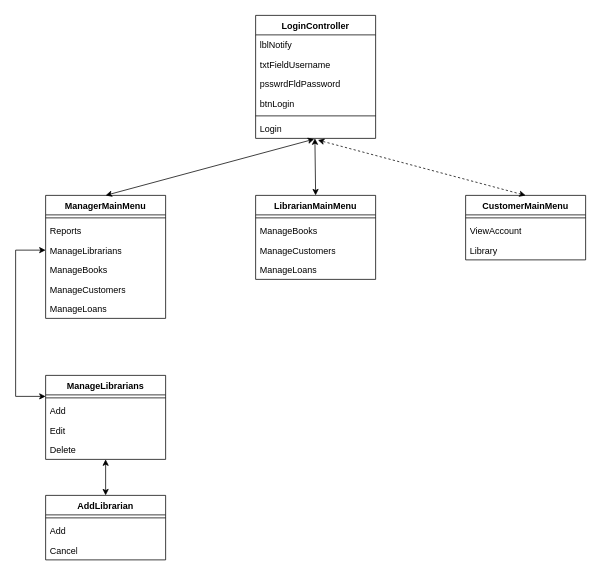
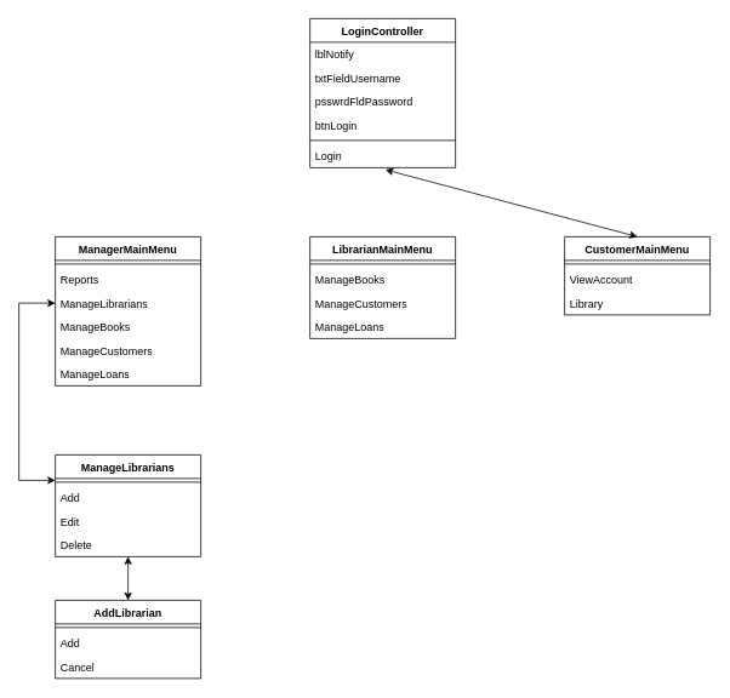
- <mxCell id="31" value="" style="endArrow=classic;html=1;rounded=0;exitX=0.5;exitY=0;exitDx=0;exitDy=0;entryX=0.488;entryY=1.038;entryDx=0;entryDy=0;entryPerimeter=0;startArrow=classic;startFill=1;" edge="1" parent="1" source="9" target="8"><mxGeometry width="50" height="50" relative="1" as="geometry"><mxPoint x="140" y="230" as="sourcePoint" /><mxPoint x="190" y="180" as="targetPoint" /></mxGeometry></mxCell>
- <mxCell id="33" value="" style="endArrow=classic;html=1;rounded=0;exitX=0.5;exitY=0;exitDx=0;exitDy=0;entryX=0.519;entryY=1.088;entryDx=0;entryDy=0;entryPerimeter=0;startArrow=classic;startFill=1;dashed=1;" edge="1" parent="1" source="21" target="8"><mxGeometry width="50" height="50" relative="1" as="geometry"><mxPoint x="650" y="190" as="sourcePoint" /><mxPoint x="700" y="140" as="targetPoint" /></mxGeometry></mxCell>
+ <mxCell id="33" value="" style="endArrow=classic;html=1;rounded=0;exitX=0.5;exitY=0;exitDx=0;exitDy=0;entryX=0.519;entryY=1.088;entryDx=0;entryDy=0;entryPerimeter=0;startArrow=classic;startFill=1;" edge="1" parent="1" source="21" target="8"><mxGeometry width="50" height="50" relative="1" as="geometry"><mxPoint x="650" y="190" as="sourcePoint" /><mxPoint x="700" y="140" as="targetPoint" /></mxGeometry></mxCell>
- <mxCell id="32" value="" style="endArrow=classic;html=1;rounded=0;entryX=0.494;entryY=1;entryDx=0;entryDy=0;entryPerimeter=0;exitX=0.5;exitY=0;exitDx=0;exitDy=0;startArrow=classic;startFill=1;" edge="1" parent="1" source="16" target="8"><mxGeometry width="50" height="50" relative="1" as="geometry"><mxPoint x="550" y="50" as="sourcePoint" /><mxPoint x="600" y="0" as="targetPoint" /></mxGeometry></mxCell>
